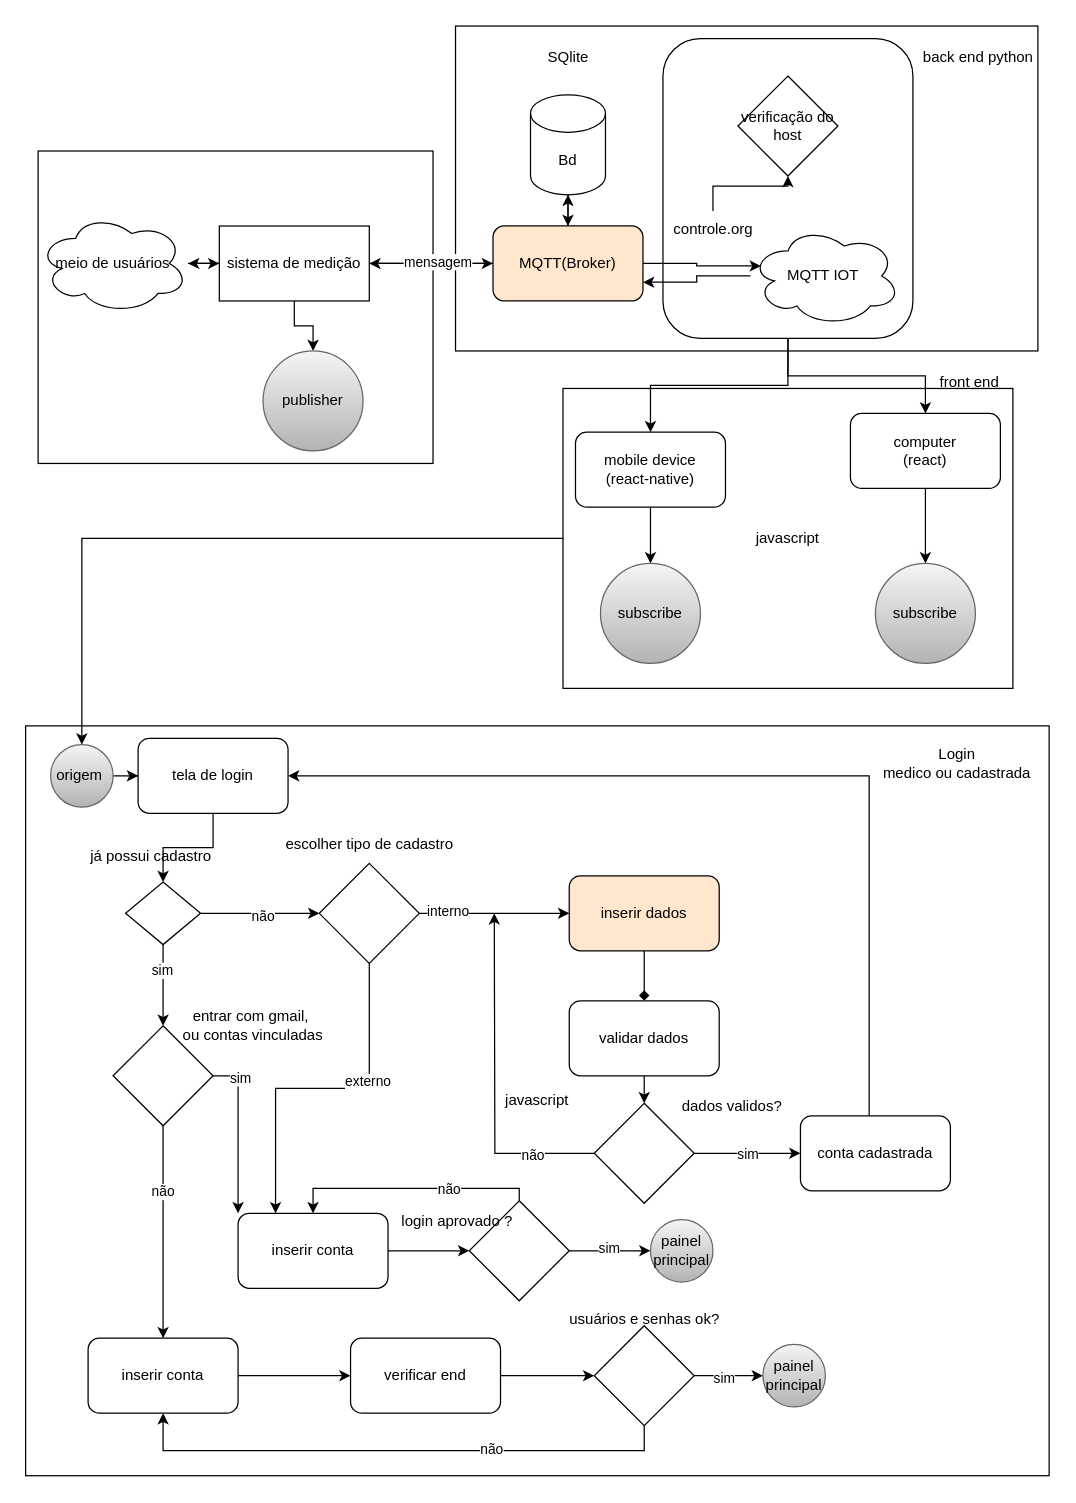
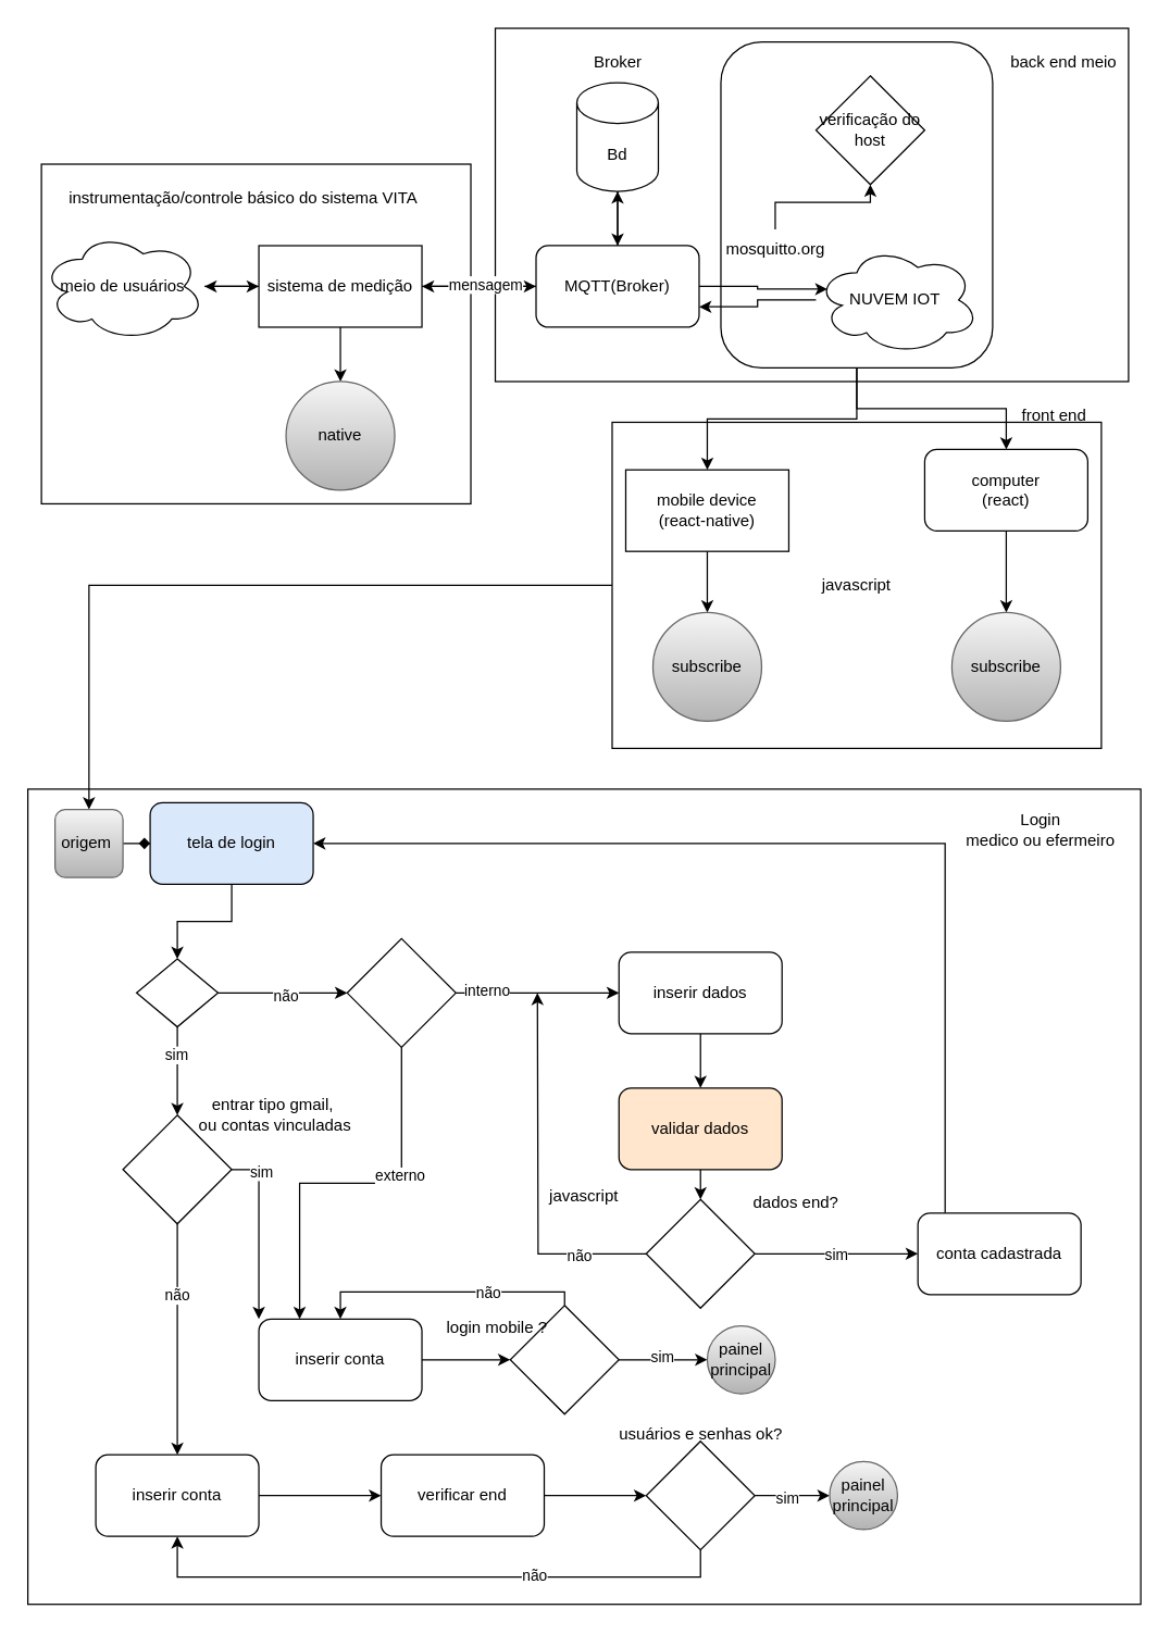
- <mxCell id="38" value="SQlite" style="text;html=1;align=center;verticalAlign=middle;resizable=0;points=[];autosize=1;strokeColor=none;fillColor=none;" parent="1" vertex="1"><mxGeometry x="424" y="30" width="60" height="30" as="geometry" /></mxCell>
+ <mxCell id="38" value="Broker" style="text;html=1;align=center;verticalAlign=middle;resizable=0;points=[];autosize=1;strokeColor=none;fillColor=none;" parent="1" vertex="1"><mxGeometry x="424" y="30" width="60" height="30" as="geometry" /></mxCell>
- <mxCell id="35" value="back end python" style="text;html=1;align=center;verticalAlign=middle;resizable=0;points=[];autosize=1;strokeColor=none;fillColor=none;" parent="1" vertex="1"><mxGeometry x="727" y="30" width="110" height="30" as="geometry" /></mxCell>
+ <mxCell id="35" value="back end meio" style="text;html=1;align=center;verticalAlign=middle;resizable=0;points=[];autosize=1;strokeColor=none;fillColor=none;" parent="1" vertex="1"><mxGeometry x="727" y="30" width="110" height="30" as="geometry" /></mxCell>
- <mxCell id="28" value="verificação do host" style="rhombus;whiteSpace=wrap;html=1;" parent="1" vertex="1"><mxGeometry x="590" y="60" width="80" height="80" as="geometry" /></mxCell>
+ <mxCell id="28" value="verificação do host" style="rhombus;whiteSpace=wrap;html=1;" parent="1" vertex="1"><mxGeometry x="600" y="55" width="80" height="80" as="geometry" /></mxCell>
- <mxCell id="11" value="Bd" style="shape=cylinder3;whiteSpace=wrap;html=1;boundedLbl=1;backgroundOutline=1;size=15;" parent="1" vertex="1"><mxGeometry x="424" y="75" width="60" height="80" as="geometry" /></mxCell>
+ <mxCell id="11" value="Bd" style="shape=cylinder3;whiteSpace=wrap;html=1;boundedLbl=1;backgroundOutline=1;size=15;" parent="1" vertex="1"><mxGeometry x="424" y="60" width="60" height="80" as="geometry" /></mxCell>
+ <mxCell id="25" value="instrumentação/controle básico do sistema VITA&amp;nbsp;" style="text;html=1;align=center;verticalAlign=middle;resizable=0;points=[];autosize=1;strokeColor=none;fillColor=none;" parent="1" vertex="1"><mxGeometry x="40" y="130" width="280" height="30" as="geometry" /></mxCell>
- <mxCell id="27" value="controle.org" style="text;html=1;align=center;verticalAlign=middle;resizable=0;points=[];autosize=1;strokeColor=none;fillColor=none;" parent="1" vertex="1"><mxGeometry x="520" y="168" width="100" height="30" as="geometry" /></mxCell>
+ <mxCell id="27" value="mosquitto.org" style="text;html=1;align=center;verticalAlign=middle;resizable=0;points=[];autosize=1;strokeColor=none;fillColor=none;" parent="1" vertex="1"><mxGeometry x="520" y="168" width="100" height="30" as="geometry" /></mxCell>
- <mxCell id="22" value="sistema de medição" style="rounded=0;whiteSpace=wrap;html=1;" parent="1" vertex="1"><mxGeometry x="175" y="180" width="120" height="60" as="geometry" /></mxCell>
+ <mxCell id="22" value="sistema de medição" style="rounded=0;whiteSpace=wrap;html=1;" parent="1" vertex="1"><mxGeometry x="190" y="180" width="120" height="60" as="geometry" /></mxCell>
- <mxCell id="15" value="MQTT(Broker)" style="rounded=1;whiteSpace=wrap;html=1;fillColor=#ffe6cc;" parent="1" vertex="1"><mxGeometry x="394" y="180" width="120" height="60" as="geometry" /></mxCell>
+ <mxCell id="15" value="MQTT(Broker)" style="rounded=1;whiteSpace=wrap;html=1;" parent="1" vertex="1"><mxGeometry x="394" y="180" width="120" height="60" as="geometry" /></mxCell>
- <mxCell id="17" value="MQTT IOT&amp;nbsp;" style="ellipse;shape=cloud;whiteSpace=wrap;html=1;" parent="1" vertex="1"><mxGeometry x="600" y="180" width="120" height="80" as="geometry" /></mxCell>
+ <mxCell id="17" value="NUVEM IOT&amp;nbsp;" style="ellipse;shape=cloud;whiteSpace=wrap;html=1;" parent="1" vertex="1"><mxGeometry x="600" y="180" width="120" height="80" as="geometry" /></mxCell>
- <mxCell id="29" value="publisher" style="ellipse;whiteSpace=wrap;html=1;rounded=0;fillColor=#f5f5f5;gradientColor=#b3b3b3;strokeColor=#666666;" parent="1" vertex="1"><mxGeometry x="210" y="280" width="80" height="80" as="geometry" /></mxCell>
+ <mxCell id="29" value="native" style="ellipse;whiteSpace=wrap;html=1;rounded=0;fillColor=#f5f5f5;gradientColor=#b3b3b3;strokeColor=#666666;" parent="1" vertex="1"><mxGeometry x="210" y="280" width="80" height="80" as="geometry" /></mxCell>
- <mxCell id="31" value="mobile device &lt;br&gt;(react-native)" style="rounded=1;whiteSpace=wrap;html=1;" parent="1" vertex="1"><mxGeometry x="460" y="345" width="120" height="60" as="geometry" /></mxCell>
+ <mxCell id="31" value="mobile device &lt;br&gt;(react-native)" style="whiteSpace=wrap;html=1;rounded=0;" parent="1" vertex="1"><mxGeometry x="460" y="345" width="120" height="60" as="geometry" /></mxCell>
- <mxCell id="93" value="Login&lt;br&gt;medico ou cadastrada" style="text;html=1;align=center;verticalAlign=middle;resizable=0;points=[];autosize=1;strokeColor=none;fillColor=none;" parent="1" vertex="1"><mxGeometry x="700" y="590" width="130" height="40" as="geometry" /></mxCell>
+ <mxCell id="93" value="Login&lt;br&gt;medico ou efermeiro" style="text;html=1;align=center;verticalAlign=middle;resizable=0;points=[];autosize=1;strokeColor=none;fillColor=none;" parent="1" vertex="1"><mxGeometry x="700" y="590" width="130" height="40" as="geometry" /></mxCell>
- <mxCell id="40" value="origem&amp;nbsp;" style="ellipse;whiteSpace=wrap;html=1;aspect=fixed;fillColor=#f5f5f5;gradientColor=#b3b3b3;strokeColor=#666666;" parent="1" vertex="1"><mxGeometry x="40" y="595" width="50" height="50" as="geometry" /></mxCell>
+ <mxCell id="40" value="origem&amp;nbsp;" style="whiteSpace=wrap;html=1;aspect=fixed;fillColor=#f5f5f5;gradientColor=#b3b3b3;strokeColor=#666666;rounded=1;" parent="1" vertex="1"><mxGeometry x="40" y="595" width="50" height="50" as="geometry" /></mxCell>
- <mxCell id="39" style="edgeStyle=orthogonalEdgeStyle;rounded=0;orthogonalLoop=1;jettySize=auto;html=1;" parent="1" source="40" target="42" edge="1"><mxGeometry relative="1" as="geometry" /></mxCell>
+ <mxCell id="39" style="edgeStyle=orthogonalEdgeStyle;rounded=0;orthogonalLoop=1;jettySize=auto;html=1;endArrow=diamond;" parent="1" source="40" target="42" edge="1"><mxGeometry relative="1" as="geometry" /></mxCell>
- <mxCell id="42" value="tela de login" style="rounded=1;whiteSpace=wrap;html=1;" parent="1" vertex="1"><mxGeometry x="110" y="590" width="120" height="60" as="geometry" /></mxCell>
+ <mxCell id="42" value="tela de login" style="rounded=1;whiteSpace=wrap;html=1;fillColor=#dae8fc;" parent="1" vertex="1"><mxGeometry x="110" y="590" width="120" height="60" as="geometry" /></mxCell>
- <mxCell id="80" value="escolher tipo de cadastro" style="text;html=1;align=center;verticalAlign=middle;resizable=0;points=[];autosize=1;strokeColor=none;fillColor=none;" parent="1" vertex="1"><mxGeometry x="215" y="660" width="160" height="30" as="geometry" /></mxCell>
- <mxCell id="81" value="já possui cadastro" style="text;html=1;align=center;verticalAlign=middle;resizable=0;points=[];autosize=1;strokeColor=none;fillColor=none;" parent="1" vertex="1"><mxGeometry x="60" y="670" width="120" height="30" as="geometry" /></mxCell>
- <mxCell id="59" value="inserir dados" style="rounded=1;whiteSpace=wrap;html=1;fillColor=#ffe6cc;" parent="1" vertex="1"><mxGeometry x="455" y="700" width="120" height="60" as="geometry" /></mxCell>
+ <mxCell id="59" value="inserir dados" style="rounded=1;whiteSpace=wrap;html=1;" parent="1" vertex="1"><mxGeometry x="455" y="700" width="120" height="60" as="geometry" /></mxCell>
- <mxCell id="58" style="edgeStyle=orthogonalEdgeStyle;rounded=0;orthogonalLoop=1;jettySize=auto;html=1;entryX=0.5;entryY=0;entryDx=0;entryDy=0;endArrow=diamond;" parent="1" source="59" target="61" edge="1"><mxGeometry relative="1" as="geometry" /></mxCell>
+ <mxCell id="58" style="edgeStyle=orthogonalEdgeStyle;rounded=0;orthogonalLoop=1;jettySize=auto;html=1;entryX=0.5;entryY=0;entryDx=0;entryDy=0;" parent="1" source="59" target="61" edge="1"><mxGeometry relative="1" as="geometry" /></mxCell>
- <mxCell id="79" value="entrar com gmail,&lt;br&gt;&amp;nbsp;ou contas vinculadas" style="text;html=1;align=center;verticalAlign=middle;resizable=0;points=[];autosize=1;strokeColor=none;fillColor=none;" parent="1" vertex="1"><mxGeometry x="130" y="800" width="140" height="40" as="geometry" /></mxCell>
+ <mxCell id="79" value="entrar tipo gmail,&lt;br&gt;&amp;nbsp;ou contas vinculadas" style="text;html=1;align=center;verticalAlign=middle;resizable=0;points=[];autosize=1;strokeColor=none;fillColor=none;" parent="1" vertex="1"><mxGeometry x="130" y="800" width="140" height="40" as="geometry" /></mxCell>
- <mxCell id="61" value="validar dados" style="rounded=1;whiteSpace=wrap;html=1;" parent="1" vertex="1"><mxGeometry x="455" y="800" width="120" height="60" as="geometry" /></mxCell>
+ <mxCell id="61" value="validar dados" style="rounded=1;whiteSpace=wrap;html=1;fillColor=#ffe6cc;" parent="1" vertex="1"><mxGeometry x="455" y="800" width="120" height="60" as="geometry" /></mxCell>
- <mxCell id="69" value="dados validos?&lt;br&gt;" style="text;html=1;align=center;verticalAlign=middle;resizable=0;points=[];autosize=1;strokeColor=none;fillColor=none;" parent="1" vertex="1"><mxGeometry x="535" y="870" width="100" height="30" as="geometry" /></mxCell>
+ <mxCell id="69" value="dados end?&lt;br&gt;" style="text;html=1;align=center;verticalAlign=middle;resizable=0;points=[];autosize=1;strokeColor=none;fillColor=none;" parent="1" vertex="1"><mxGeometry x="535" y="870" width="100" height="30" as="geometry" /></mxCell>
- <mxCell id="63" value="conta cadastrada" style="rounded=1;whiteSpace=wrap;html=1;" parent="1" vertex="1"><mxGeometry x="640" y="892" width="120" height="60" as="geometry" /></mxCell>
+ <mxCell id="63" value="conta cadastrada" style="rounded=1;whiteSpace=wrap;html=1;" parent="1" vertex="1"><mxGeometry x="675" y="892" width="120" height="60" as="geometry" /></mxCell>
- <mxCell id="83" value="login aprovado ?" style="text;html=1;align=center;verticalAlign=middle;resizable=0;points=[];autosize=1;strokeColor=none;fillColor=none;" parent="1" vertex="1"><mxGeometry x="310" y="962" width="110" height="30" as="geometry" /></mxCell>
+ <mxCell id="83" value="login mobile ?" style="text;html=1;align=center;verticalAlign=middle;resizable=0;points=[];autosize=1;strokeColor=none;fillColor=none;" parent="1" vertex="1"><mxGeometry x="310" y="962" width="110" height="30" as="geometry" /></mxCell>
